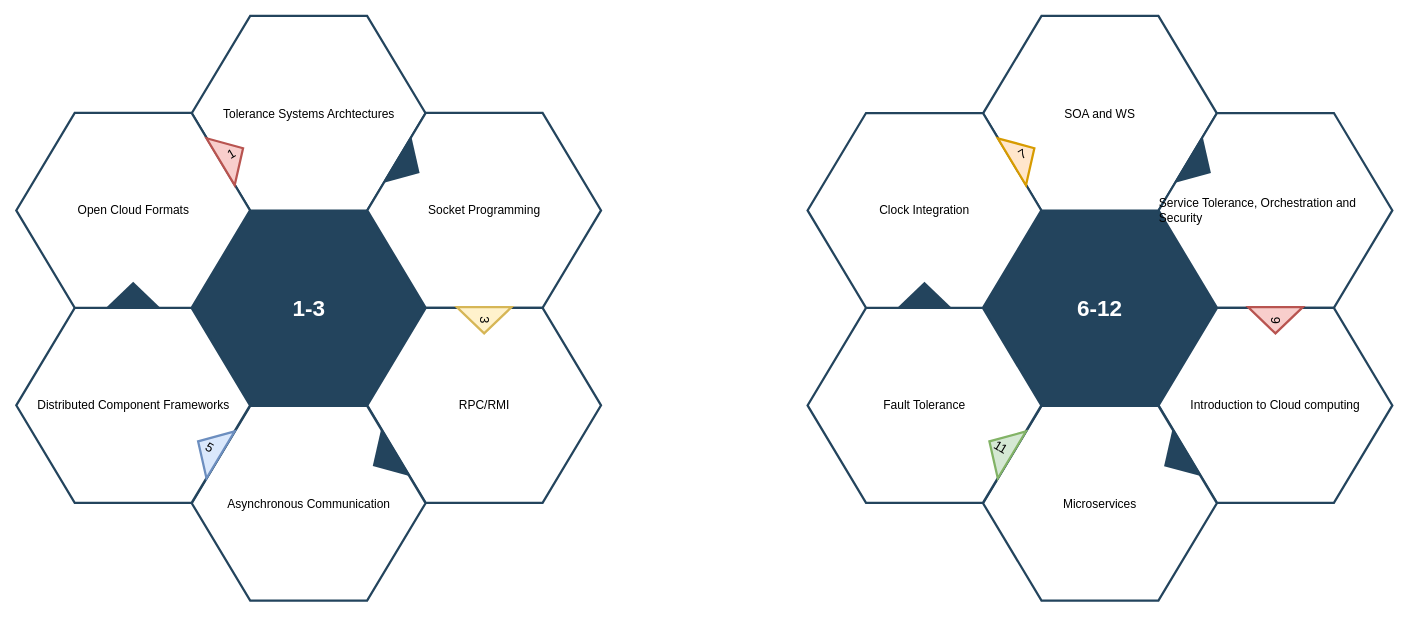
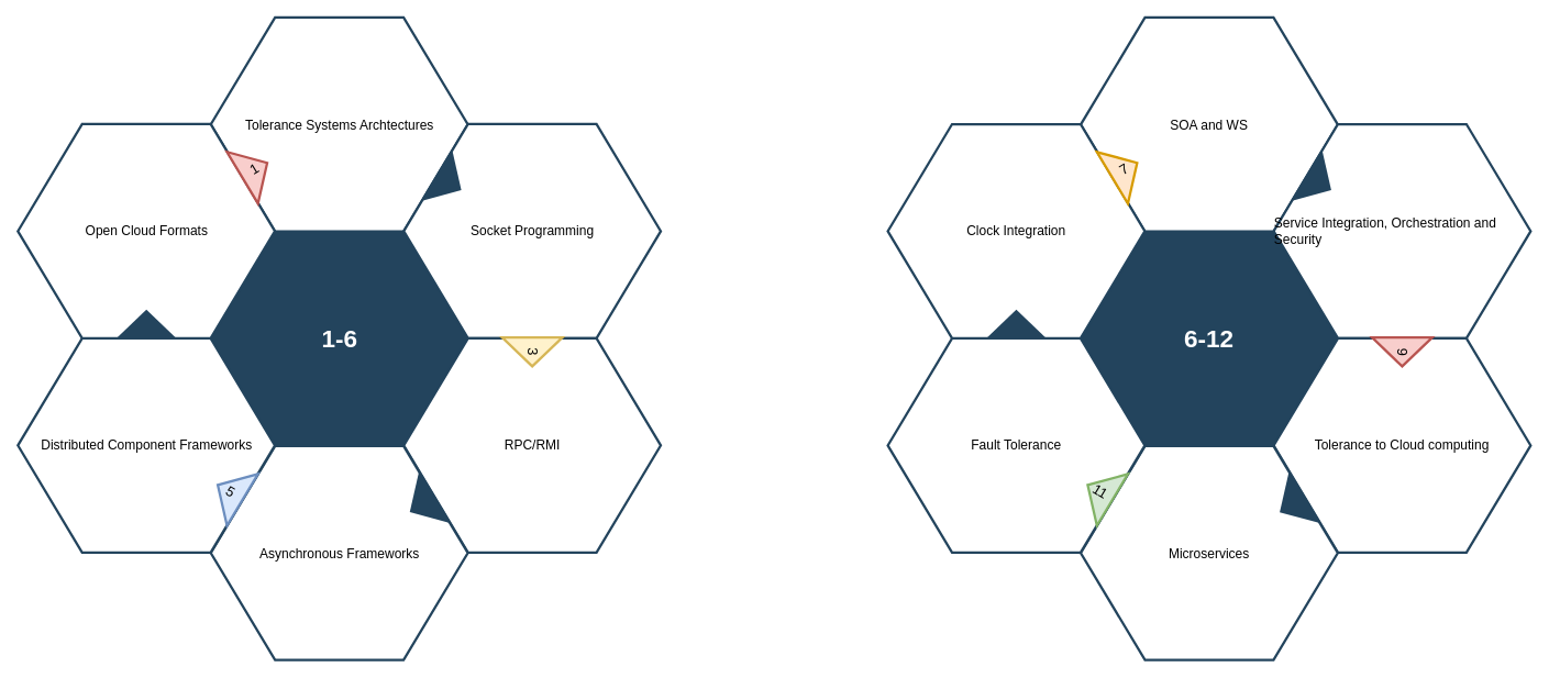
- <mxCell id="19" value="&lt;p style=&quot;margin: 0cm; font-size: 12pt; font-family: Calibri, sans-serif; color: rgb(0, 0, 0); text-align: start;&quot; class=&quot;MsoNormal&quot;&gt;Service Tolerance, Orchestration and Security&lt;/p&gt;" style="shape=hexagon;perimeter=hexagonPerimeter2;whiteSpace=wrap;html=1;shadow=0;labelBackgroundColor=none;strokeColor=#23445D;fillColor=#FFFFFF;gradientColor=none;fontFamily=Helvetica;fontSize=23;fontColor=#23445d;align=center;strokeWidth=3;" vertex="1" parent="1"><mxGeometry x="1544.158" y="150.27" width="311.842" height="259.868" as="geometry" /></mxCell>
+ <mxCell id="19" value="&lt;p style=&quot;margin: 0cm; font-size: 12pt; font-family: Calibri, sans-serif; color: rgb(0, 0, 0); text-align: start;&quot; class=&quot;MsoNormal&quot;&gt;Service Integration, Orchestration and Security&lt;/p&gt;" style="shape=hexagon;perimeter=hexagonPerimeter2;whiteSpace=wrap;html=1;shadow=0;labelBackgroundColor=none;strokeColor=#23445D;fillColor=#FFFFFF;gradientColor=none;fontFamily=Helvetica;fontSize=23;fontColor=#23445d;align=center;strokeWidth=3;" vertex="1" parent="1"><mxGeometry x="1544.158" y="150.27" width="311.842" height="259.868" as="geometry" /></mxCell>
- <mxCell id="2" value="&lt;font color=&quot;#ffffff&quot;&gt;&lt;span style=&quot;font-size: 30px;&quot;&gt;&lt;b&gt;1-3&lt;/b&gt;&lt;/span&gt;&lt;/font&gt;" style="shape=hexagon;perimeter=hexagonPerimeter2;whiteSpace=wrap;html=1;shadow=0;labelBackgroundColor=none;strokeColor=#23445D;fillColor=#23445D;gradientColor=none;fontFamily=Helvetica;fontSize=23;fontColor=#23445d;align=center;strokeWidth=3;" parent="1" vertex="1"><mxGeometry x="254.579" y="280.798" width="311.842" height="259.868" as="geometry" /></mxCell>
+ <mxCell id="2" value="&lt;font color=&quot;#ffffff&quot;&gt;&lt;span style=&quot;font-size: 30px;&quot;&gt;&lt;b&gt;1-6&lt;/b&gt;&lt;/span&gt;&lt;/font&gt;" style="shape=hexagon;perimeter=hexagonPerimeter2;whiteSpace=wrap;html=1;shadow=0;labelBackgroundColor=none;strokeColor=#23445D;fillColor=#23445D;gradientColor=none;fontFamily=Helvetica;fontSize=23;fontColor=#23445d;align=center;strokeWidth=3;" parent="1" vertex="1"><mxGeometry x="254.579" y="280.798" width="311.842" height="259.868" as="geometry" /></mxCell>
- <mxCell id="20" value="&lt;p style=&quot;margin: 0cm; font-size: 12pt; font-family: Calibri, sans-serif; color: rgb(0, 0, 0); text-align: start;&quot; class=&quot;MsoNormal&quot;&gt;Introduction to Cloud computing&lt;/p&gt;" style="shape=hexagon;perimeter=hexagonPerimeter2;whiteSpace=wrap;html=1;shadow=0;labelBackgroundColor=none;strokeColor=#23445D;fillColor=#FFFFFF;gradientColor=none;fontFamily=Helvetica;fontSize=23;fontColor=#23445d;align=center;strokeWidth=3;" vertex="1" parent="1"><mxGeometry x="1544.158" y="410.335" width="311.842" height="259.868" as="geometry" /></mxCell>
+ <mxCell id="20" value="&lt;p style=&quot;margin: 0cm; font-size: 12pt; font-family: Calibri, sans-serif; color: rgb(0, 0, 0); text-align: start;&quot; class=&quot;MsoNormal&quot;&gt;Tolerance to Cloud computing&lt;/p&gt;" style="shape=hexagon;perimeter=hexagonPerimeter2;whiteSpace=wrap;html=1;shadow=0;labelBackgroundColor=none;strokeColor=#23445D;fillColor=#FFFFFF;gradientColor=none;fontFamily=Helvetica;fontSize=23;fontColor=#23445d;align=center;strokeWidth=3;" vertex="1" parent="1"><mxGeometry x="1544.158" y="410.335" width="311.842" height="259.868" as="geometry" /></mxCell>
- <mxCell id="7" value="&lt;p style=&quot;margin: 0cm; font-size: 12pt; font-family: Calibri, sans-serif; color: rgb(0, 0, 0); text-align: start;&quot; class=&quot;MsoNormal&quot;&gt;Asynchronous Communication&lt;/p&gt;" style="shape=hexagon;perimeter=hexagonPerimeter2;whiteSpace=wrap;html=1;shadow=0;labelBackgroundColor=none;strokeColor=#23445D;fillColor=#FFFFFF;gradientColor=none;fontFamily=Helvetica;fontSize=23;fontColor=#23445d;align=center;strokeWidth=3;" parent="1" vertex="1"><mxGeometry x="254.579" y="540.798" width="311.842" height="259.868" as="geometry" /></mxCell>
+ <mxCell id="7" value="&lt;p style=&quot;margin: 0cm; font-size: 12pt; font-family: Calibri, sans-serif; color: rgb(0, 0, 0); text-align: start;&quot; class=&quot;MsoNormal&quot;&gt;Asynchronous Frameworks&lt;/p&gt;" style="shape=hexagon;perimeter=hexagonPerimeter2;whiteSpace=wrap;html=1;shadow=0;labelBackgroundColor=none;strokeColor=#23445D;fillColor=#FFFFFF;gradientColor=none;fontFamily=Helvetica;fontSize=23;fontColor=#23445d;align=center;strokeWidth=3;" parent="1" vertex="1"><mxGeometry x="254.579" y="540.798" width="311.842" height="259.868" as="geometry" /></mxCell>
